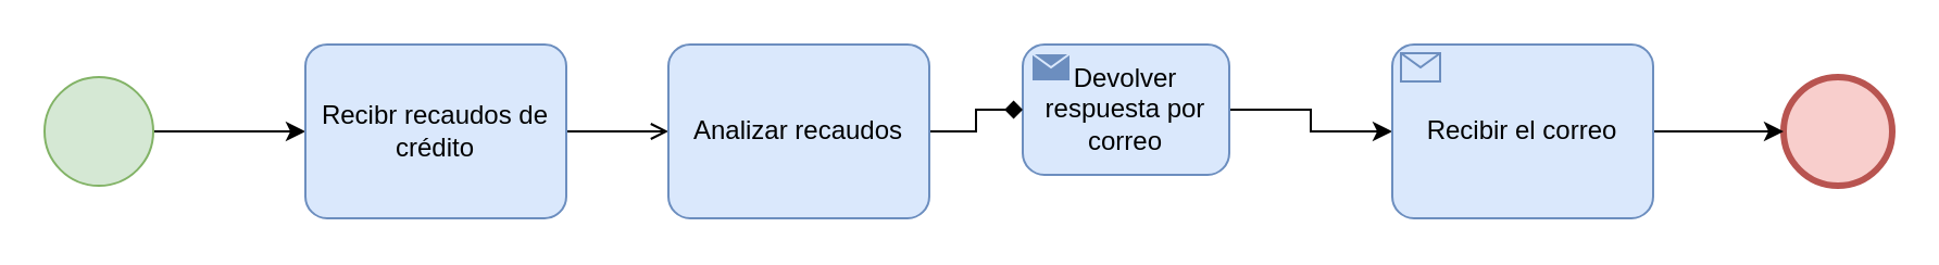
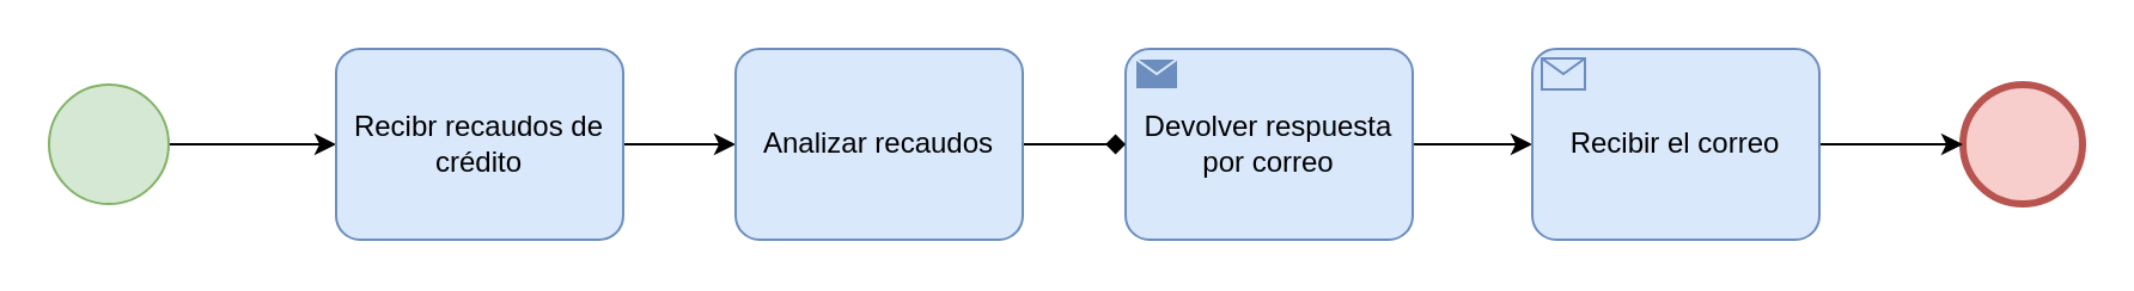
- <mxCell id="8" value="Devolver respuesta por correo" style="points=[[0.25,0,0],[0.5,0,0],[0.75,0,0],[1,0.25,0],[1,0.5,0],[1,0.75,0],[0.75,1,0],[0.5,1,0],[0.25,1,0],[0,0.75,0],[0,0.5,0],[0,0.25,0]];shape=mxgraph.bpmn.task;whiteSpace=wrap;rectStyle=rounded;size=10;html=1;taskMarker=send;fillColor=#dae8fc;strokeColor=#6c8ebf;" vertex="1" parent="1"><mxGeometry x="470" y="20" width="95" height="60" as="geometry" /></mxCell>
+ <mxCell id="8" value="Devolver respuesta por correo" style="points=[[0.25,0,0],[0.5,0,0],[0.75,0,0],[1,0.25,0],[1,0.5,0],[1,0.75,0],[0.75,1,0],[0.5,1,0],[0.25,1,0],[0,0.75,0],[0,0.5,0],[0,0.25,0]];shape=mxgraph.bpmn.task;whiteSpace=wrap;rectStyle=rounded;size=10;html=1;taskMarker=send;fillColor=#dae8fc;strokeColor=#6c8ebf;" vertex="1" parent="1"><mxGeometry x="470" y="20" width="120" height="80" as="geometry" /></mxCell>
- <mxCell id="5" value="" style="edgeStyle=orthogonalEdgeStyle;rounded=0;orthogonalLoop=1;jettySize=auto;html=1;endArrow=open;" edge="1" parent="1" source="6" target="12"><mxGeometry relative="1" as="geometry" /></mxCell>
+ <mxCell id="5" value="" style="edgeStyle=orthogonalEdgeStyle;rounded=0;orthogonalLoop=1;jettySize=auto;html=1;" edge="1" parent="1" source="6" target="12"><mxGeometry relative="1" as="geometry" /></mxCell>
